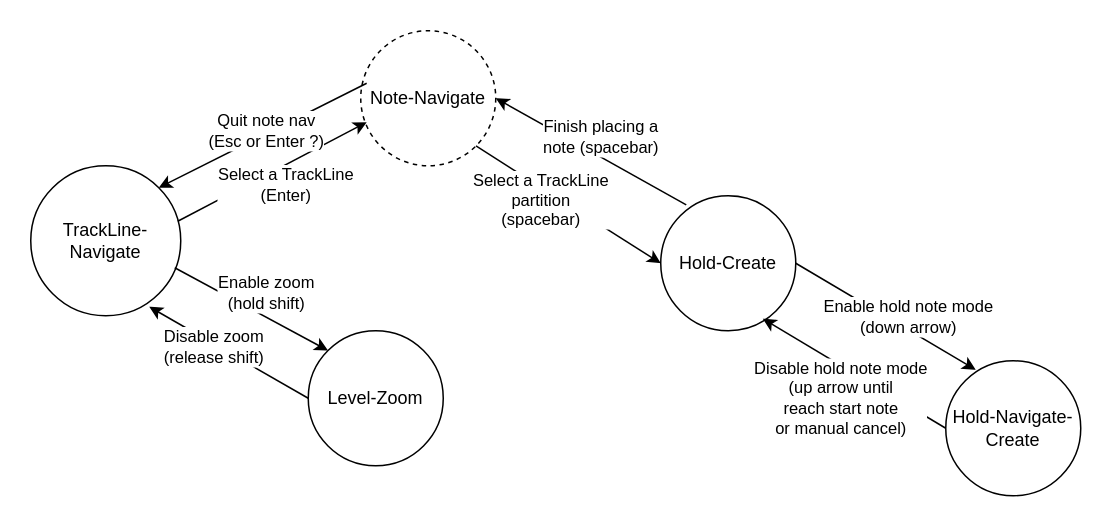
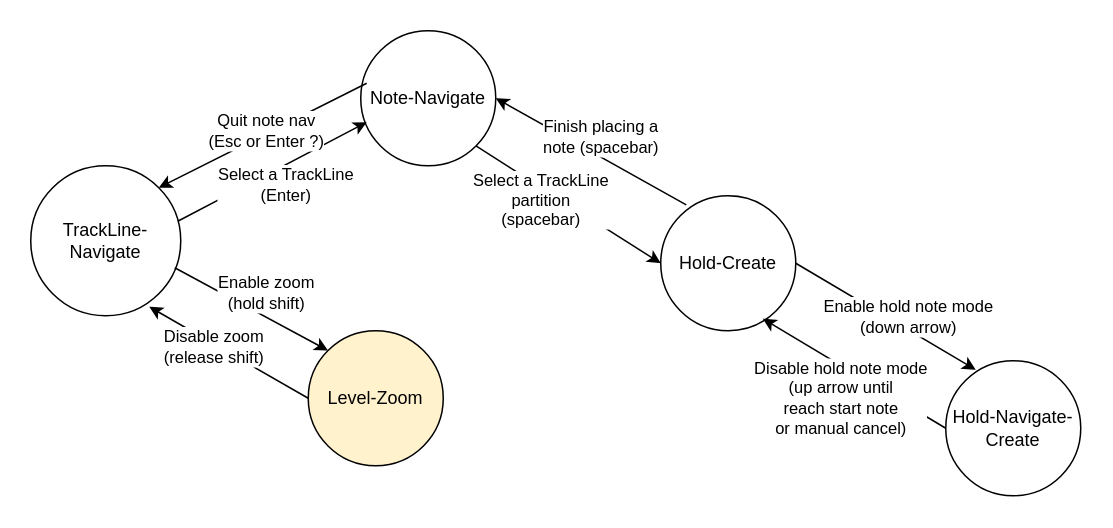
- <mxCell id="3" value="Note-Navigate" style="ellipse;whiteSpace=wrap;html=1;aspect=fixed;dashed=1;" vertex="1" parent="1"><mxGeometry x="240" y="20" width="90" height="90" as="geometry" /></mxCell>
+ <mxCell id="3" value="Note-Navigate" style="ellipse;whiteSpace=wrap;html=1;aspect=fixed;" vertex="1" parent="1"><mxGeometry x="240" y="20" width="90" height="90" as="geometry" /></mxCell>
- <mxCell id="13" value="Level-Zoom" style="ellipse;whiteSpace=wrap;html=1;aspect=fixed;" vertex="1" parent="1"><mxGeometry x="205" y="220" width="90" height="90" as="geometry" /></mxCell>
+ <mxCell id="13" value="Level-Zoom" style="ellipse;whiteSpace=wrap;html=1;aspect=fixed;fillColor=#fff2cc;" vertex="1" parent="1"><mxGeometry x="205" y="220" width="90" height="90" as="geometry" /></mxCell>
